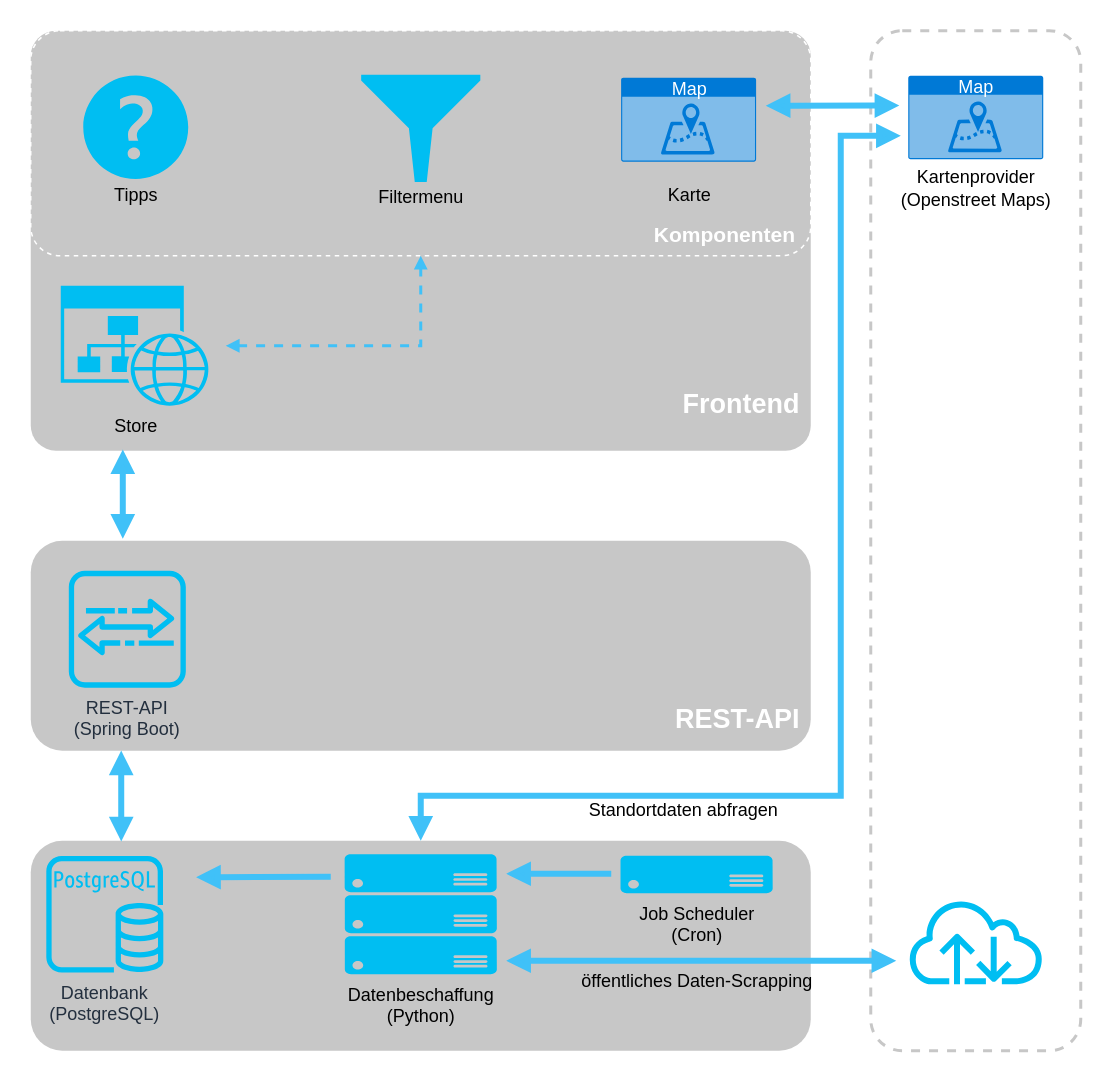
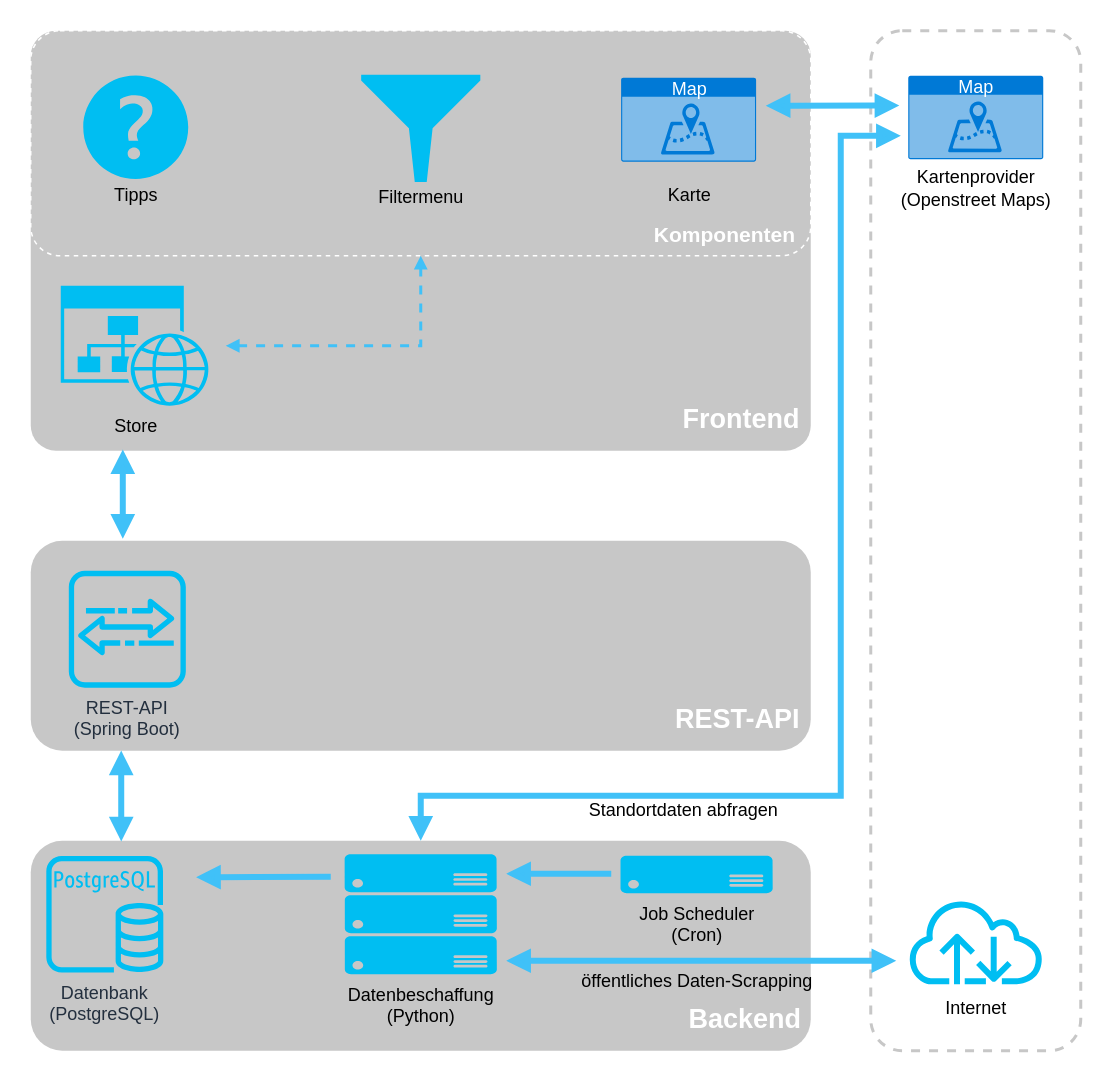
- <mxCell id="25" value="Frontend" style="text;html=1;align=right;verticalAlign=middle;resizable=0;points=[];autosize=1;strokeColor=none;fillColor=none;fontSize=18;fontStyle=1;fontColor=#FFFFFF;" vertex="1" parent="21"><mxGeometry x="314" y="94" width="90" height="30" as="geometry" /></mxCell>
+ <mxCell id="25" value="Frontend" style="text;html=1;align=right;verticalAlign=middle;resizable=0;points=[];autosize=1;strokeColor=none;fillColor=none;fontSize=18;fontStyle=1;fontColor=#FFFFFF;" vertex="1" parent="21"><mxGeometry x="314" y="104" width="90" height="30" as="geometry" /></mxCell>
+ <mxCell id="8" value="Internet" style="text;html=1;align=center;verticalAlign=middle;resizable=0;points=[];autosize=1;strokeColor=none;fillColor=none;" parent="3" vertex="1"><mxGeometry x="40" y="642.222" width="60" height="20" as="geometry" /></mxCell>
+ <mxCell id="15" value="Backend" style="text;html=1;align=right;verticalAlign=middle;resizable=0;points=[];autosize=1;strokeColor=none;fillColor=none;fontSize=18;fontStyle=1;fontColor=#FFFFFF;" vertex="1" parent="9"><mxGeometry x="425" y="104" width="90" height="30" as="geometry" /></mxCell>
